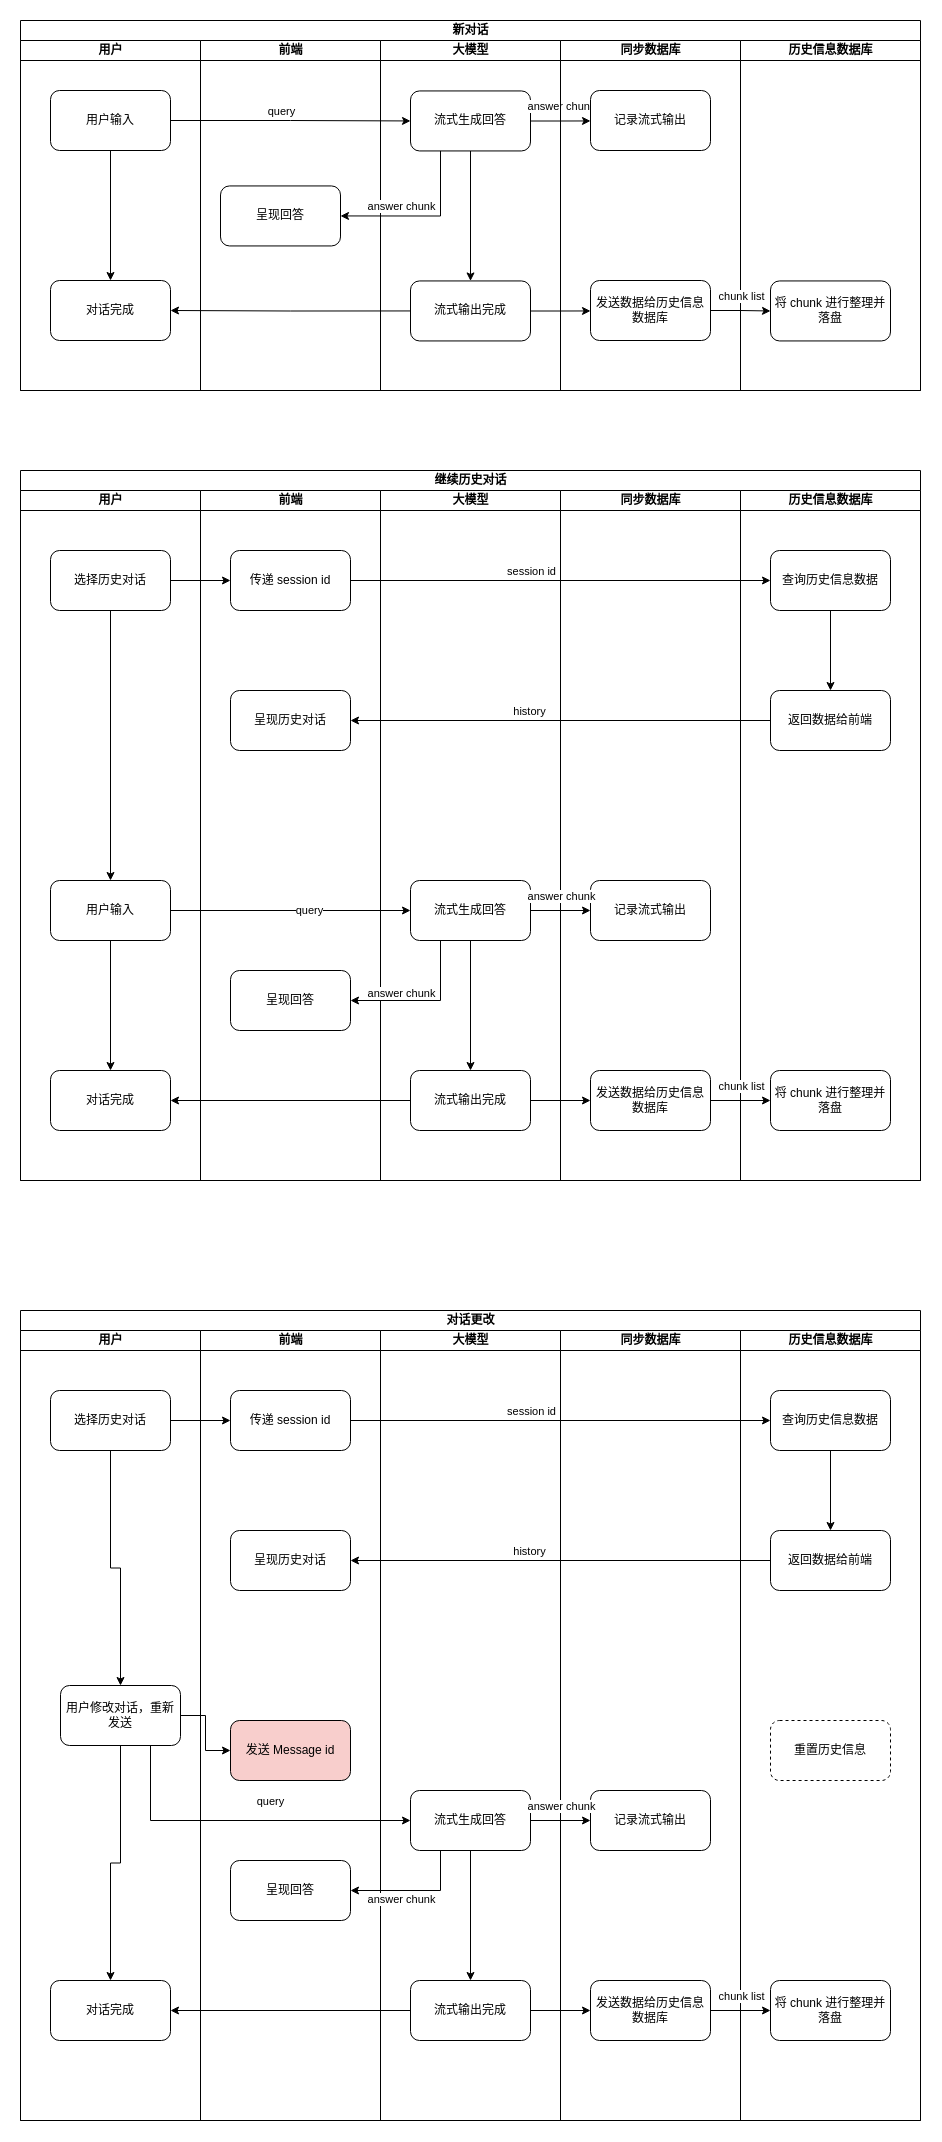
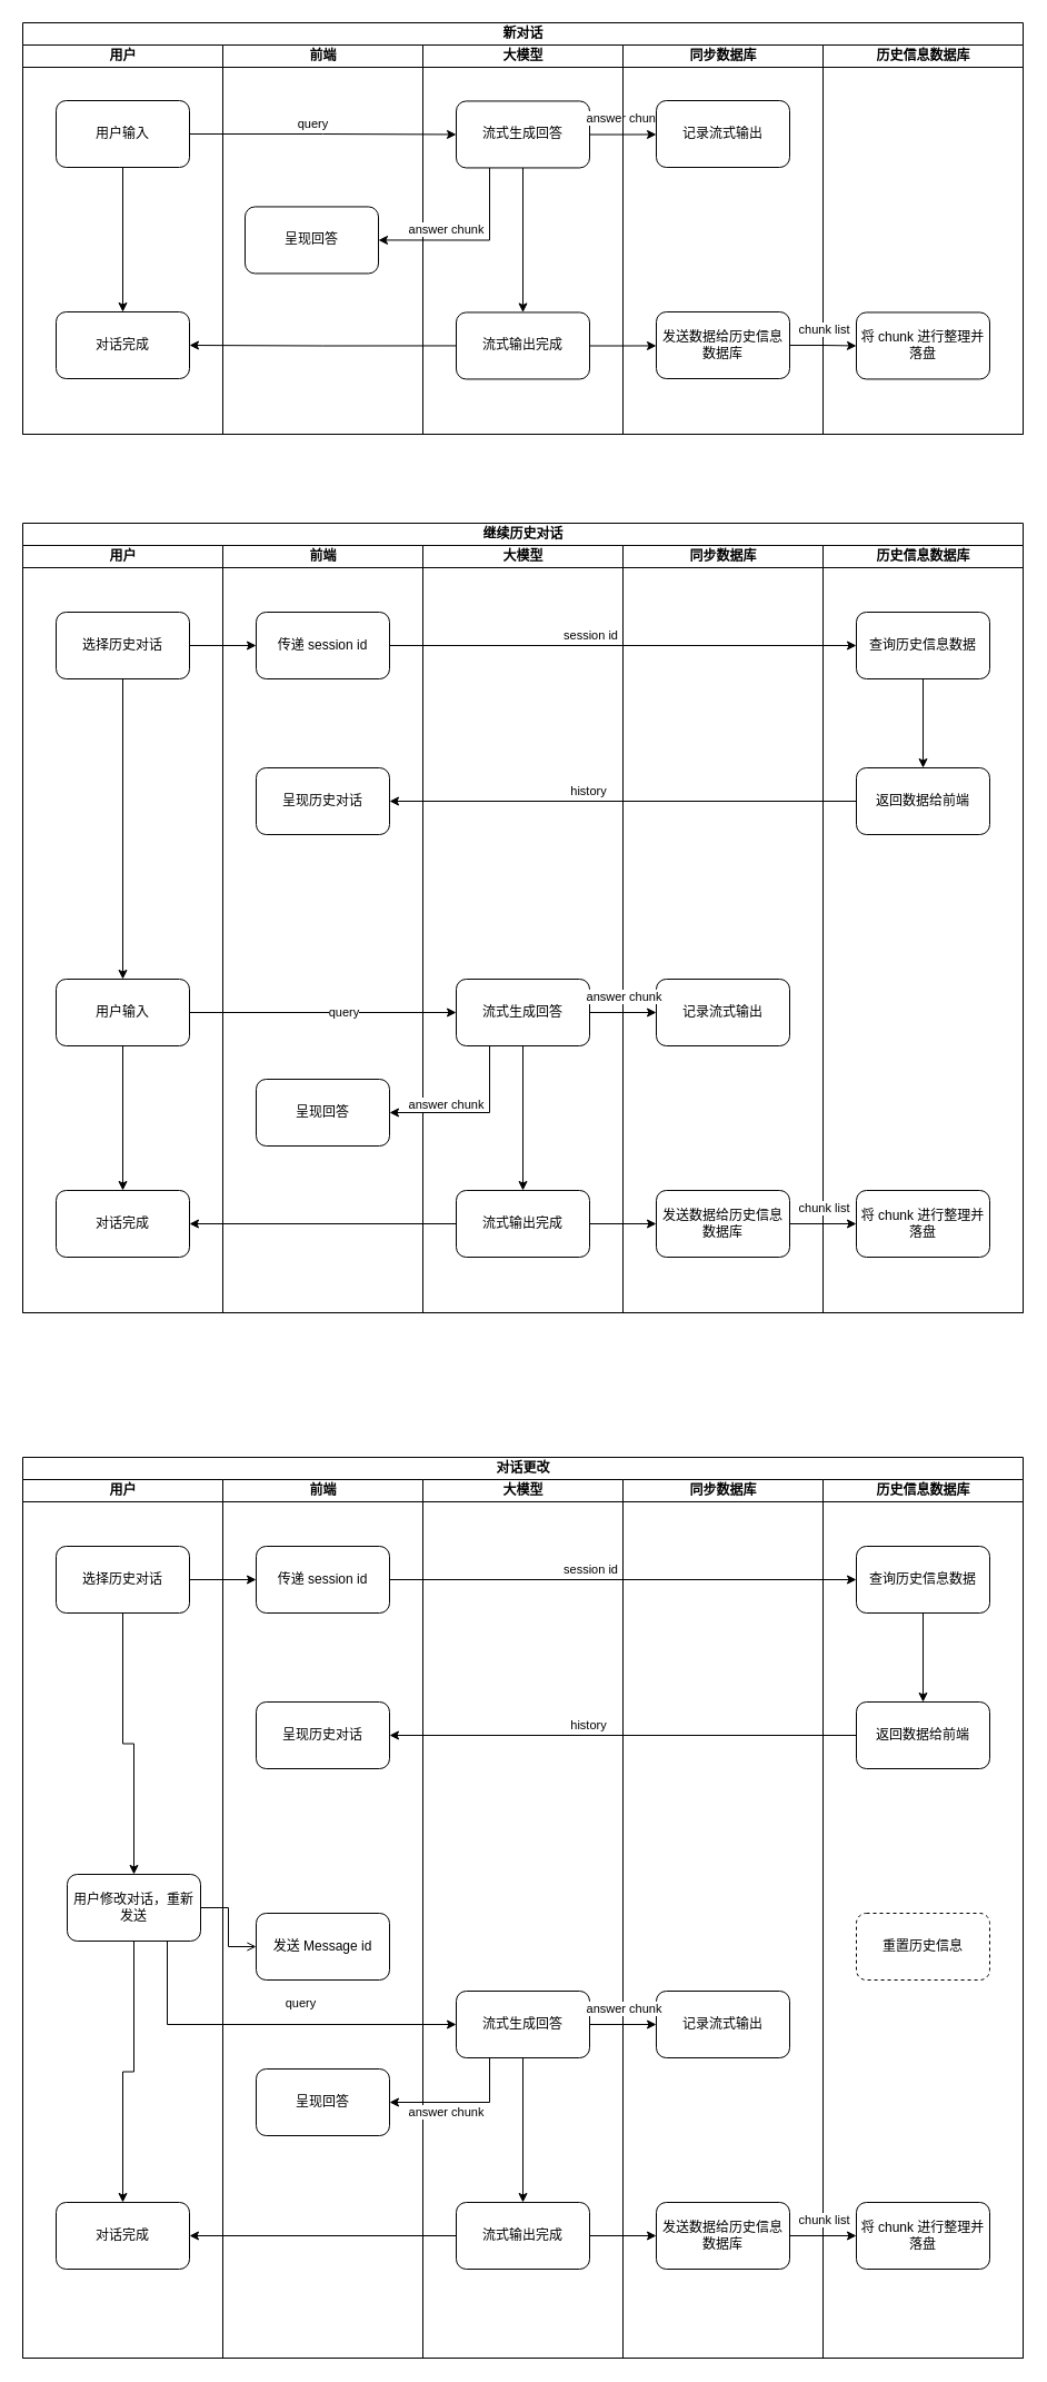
- <mxCell id="109" style="edgeStyle=orthogonalEdgeStyle;rounded=0;orthogonalLoop=1;jettySize=auto;html=1;entryX=0;entryY=0.5;entryDx=0;entryDy=0;" edge="1" parent="68" source="73" target="80"><mxGeometry relative="1" as="geometry" /></mxCell>
+ <mxCell id="109" style="edgeStyle=orthogonalEdgeStyle;rounded=0;orthogonalLoop=1;jettySize=auto;html=1;entryX=0;entryY=0.5;entryDx=0;entryDy=0;endArrow=open;" edge="1" parent="68" source="73" target="80"><mxGeometry relative="1" as="geometry" /></mxCell>
- <mxCell id="80" value="发送 Message id" style="rounded=1;whiteSpace=wrap;html=1;fillColor=#f8cecc;" vertex="1" parent="75"><mxGeometry x="30" y="390" width="120" height="60" as="geometry" /></mxCell>
+ <mxCell id="80" value="发送 Message id" style="rounded=1;whiteSpace=wrap;html=1;" vertex="1" parent="75"><mxGeometry x="30" y="390" width="120" height="60" as="geometry" /></mxCell>
